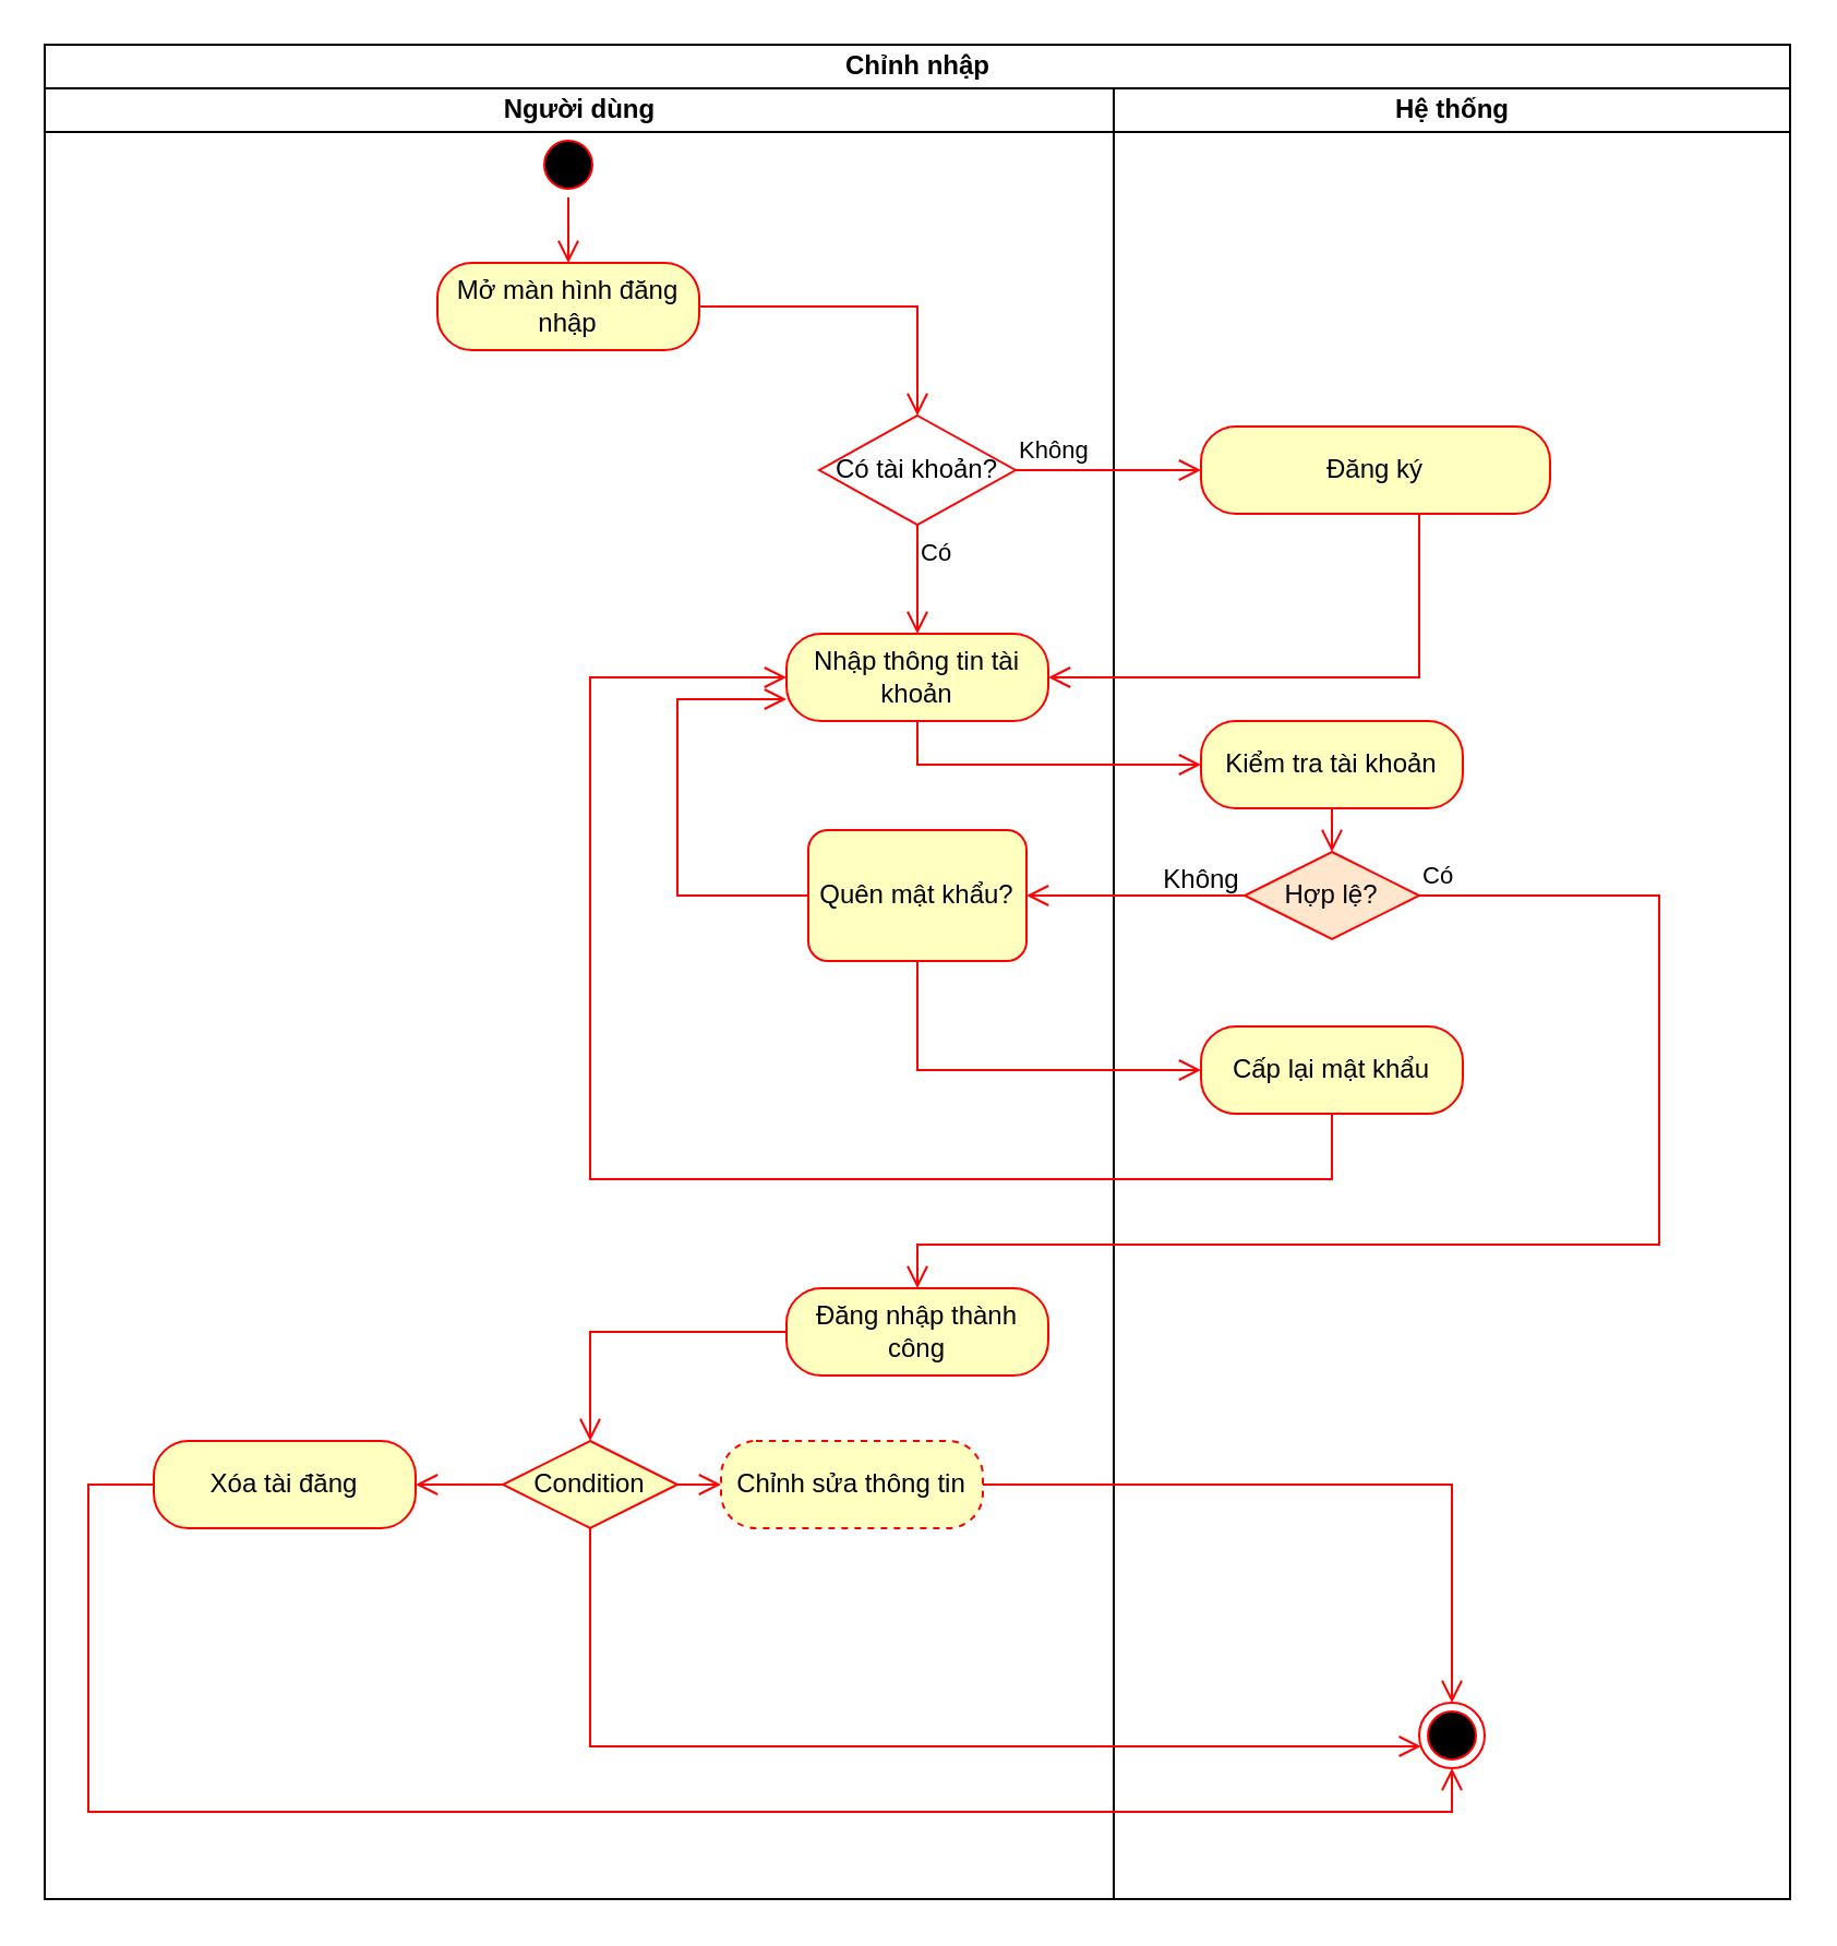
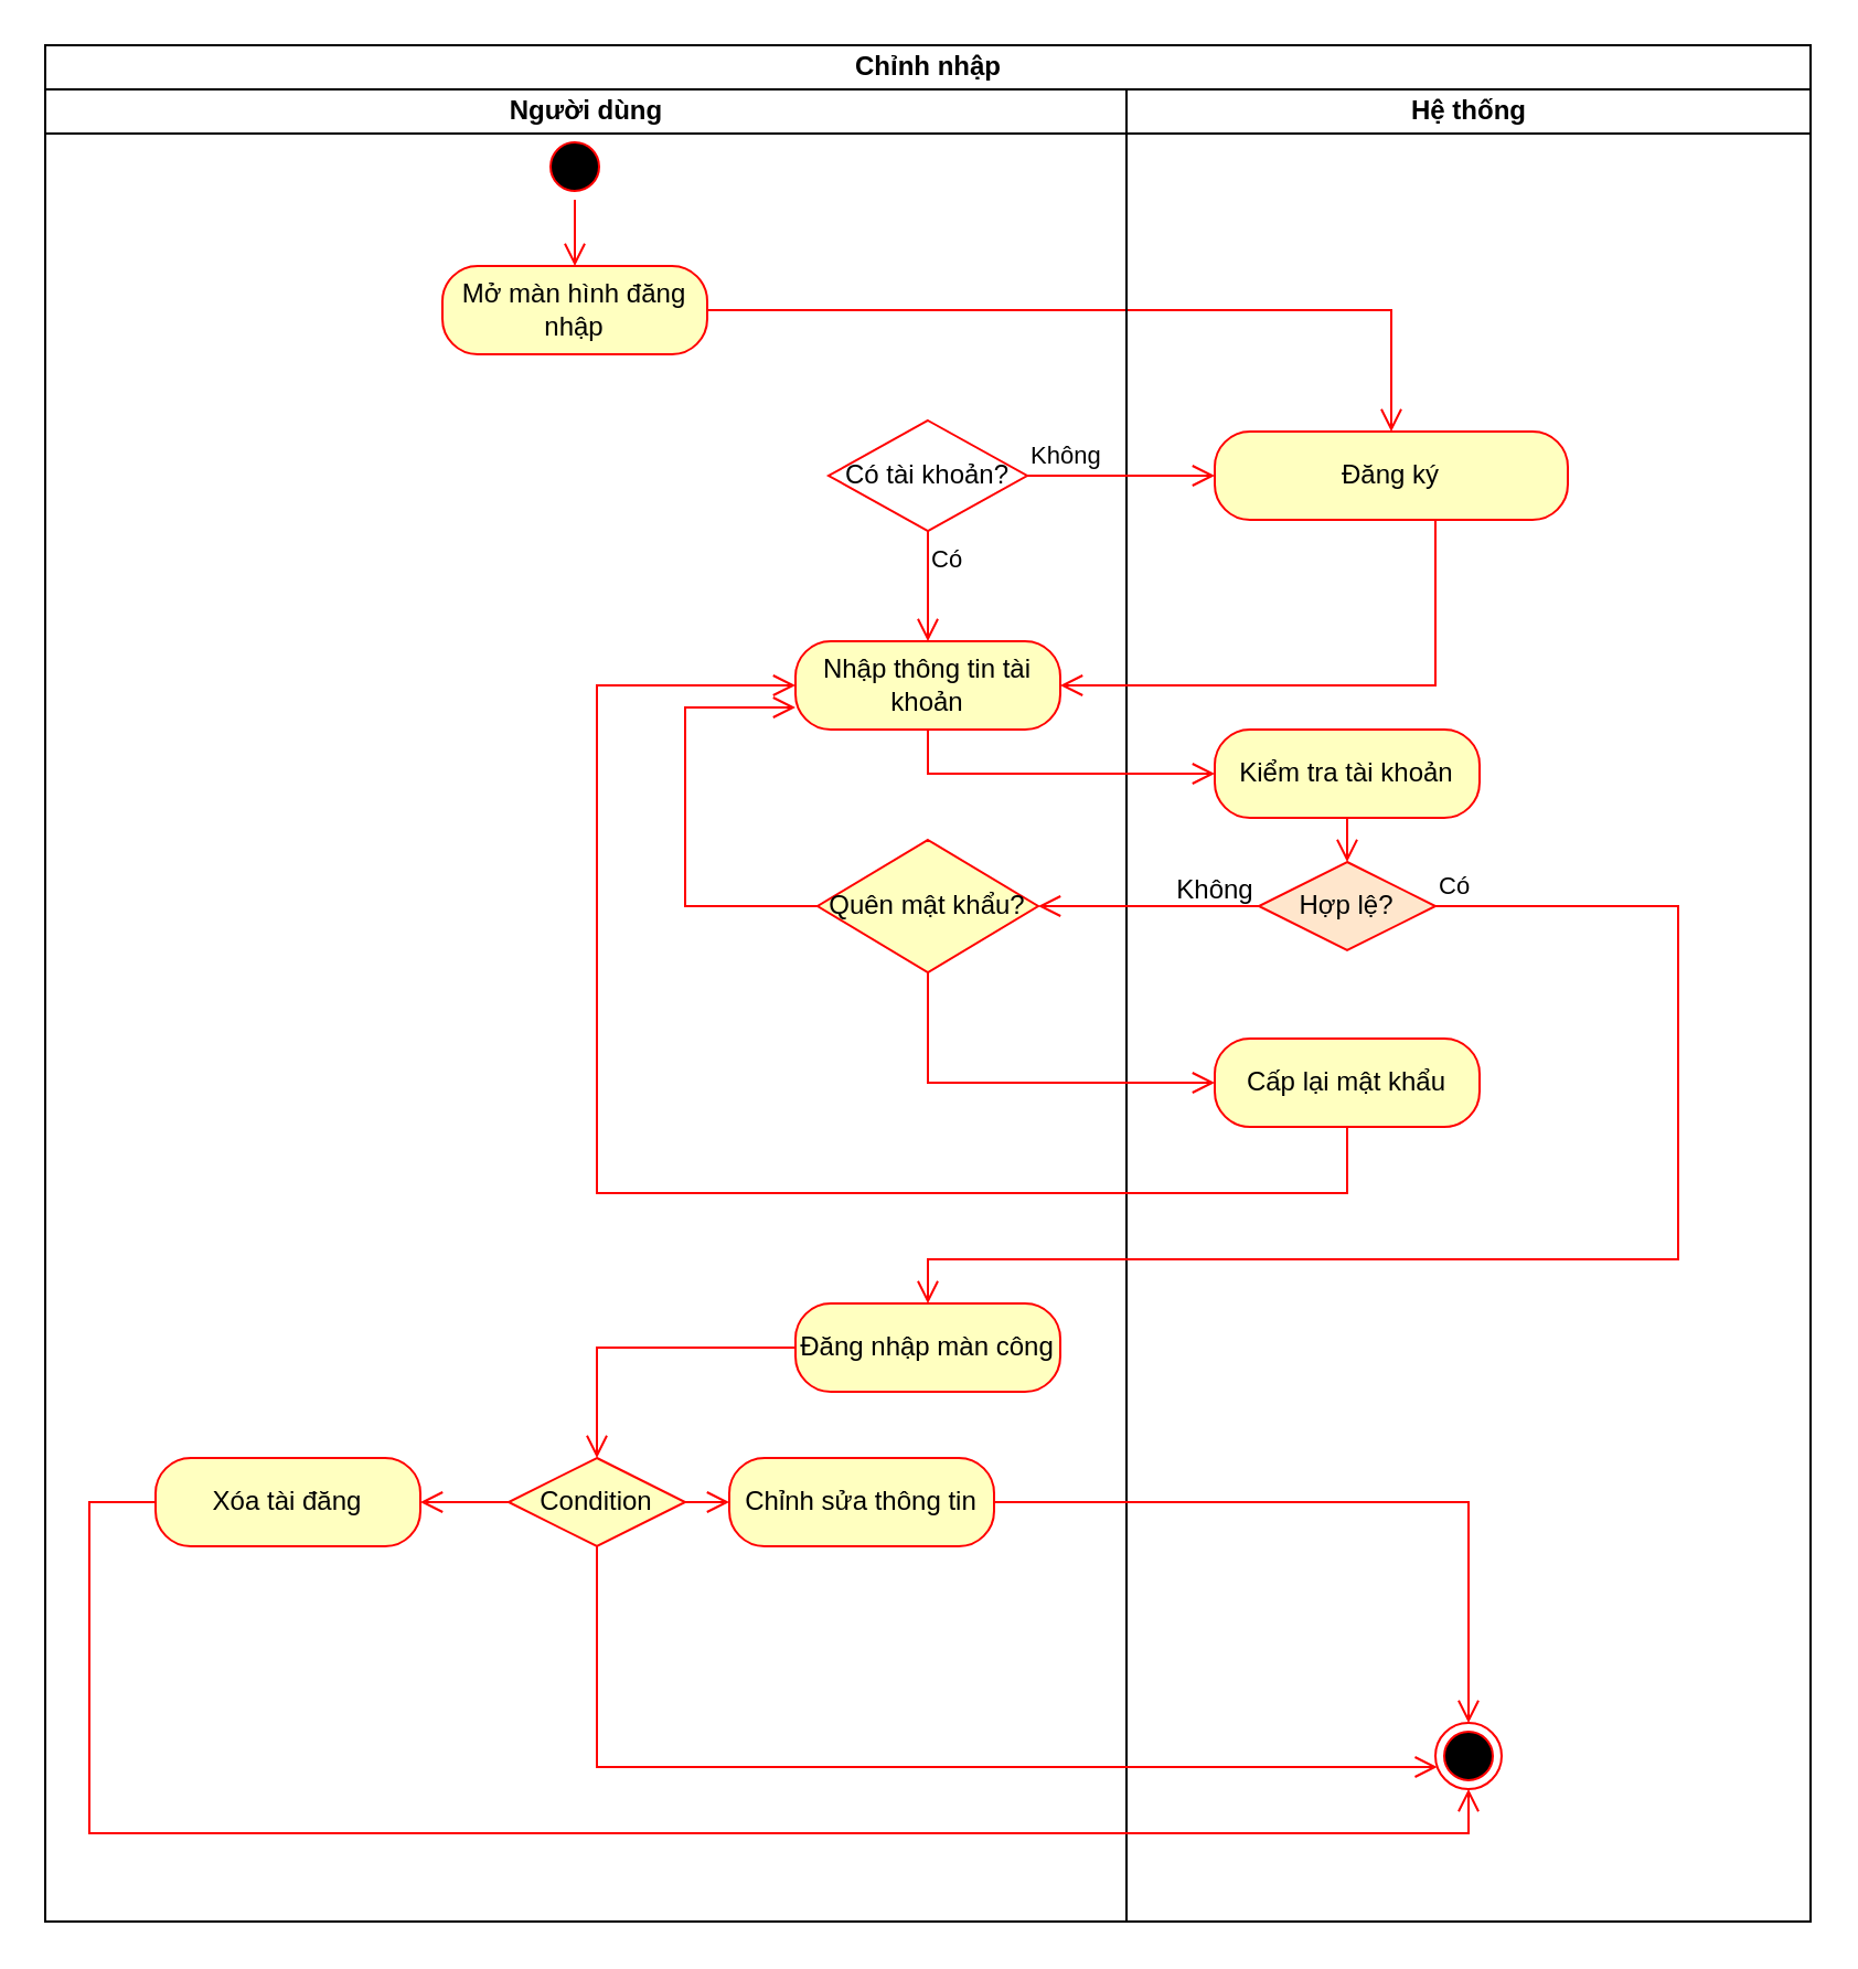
- <mxCell id="16" value="" style="edgeStyle=orthogonalEdgeStyle;html=1;verticalAlign=bottom;endArrow=open;endSize=8;strokeColor=#ff0000;rounded=0;" parent="3" source="6" target="10" edge="1"><mxGeometry relative="1" as="geometry"><mxPoint x="240.0" y="160" as="targetPoint" /></mxGeometry></mxCell>
+ <mxCell id="16" value="" style="edgeStyle=orthogonalEdgeStyle;html=1;verticalAlign=bottom;endArrow=open;endSize=8;strokeColor=#ff0000;rounded=0;" parent="3" source="6" target="21" edge="1"><mxGeometry relative="1" as="geometry"><mxPoint x="240.0" y="160" as="targetPoint" /></mxGeometry></mxCell>
- <mxCell id="13" value="Quên mật khẩu?" style="whiteSpace=wrap;html=1;fontColor=#000000;fillColor=#ffffc0;strokeColor=#ff0000;rounded=1;" parent="3" vertex="1"><mxGeometry x="350" y="340" width="100" height="60" as="geometry" /></mxCell>
+ <mxCell id="13" value="Quên mật khẩu?" style="rhombus;whiteSpace=wrap;html=1;fontColor=#000000;fillColor=#ffffc0;strokeColor=#ff0000;" parent="3" vertex="1"><mxGeometry x="350" y="340" width="100" height="60" as="geometry" /></mxCell>
- <mxCell id="15" value="Đăng nhập thành công" style="rounded=1;whiteSpace=wrap;html=1;arcSize=40;fontColor=#000000;fillColor=#ffffc0;strokeColor=#ff0000;" parent="3" vertex="1"><mxGeometry x="340" y="550" width="120" height="40" as="geometry" /></mxCell>
+ <mxCell id="15" value="Đăng nhập màn công" style="rounded=1;whiteSpace=wrap;html=1;arcSize=40;fontColor=#000000;fillColor=#ffffc0;strokeColor=#ff0000;" parent="3" vertex="1"><mxGeometry x="340" y="550" width="120" height="40" as="geometry" /></mxCell>
- <mxCell id="9" value="Chỉnh sửa thông tin" style="rounded=1;whiteSpace=wrap;html=1;arcSize=40;fontColor=#000000;fillColor=#ffffc0;strokeColor=#ff0000;dashed=1;" parent="3" vertex="1"><mxGeometry x="310" y="620" width="120" height="40" as="geometry" /></mxCell>
+ <mxCell id="9" value="Chỉnh sửa thông tin" style="rounded=1;whiteSpace=wrap;html=1;arcSize=40;fontColor=#000000;fillColor=#ffffc0;strokeColor=#ff0000;" parent="3" vertex="1"><mxGeometry x="310" y="620" width="120" height="40" as="geometry" /></mxCell>
